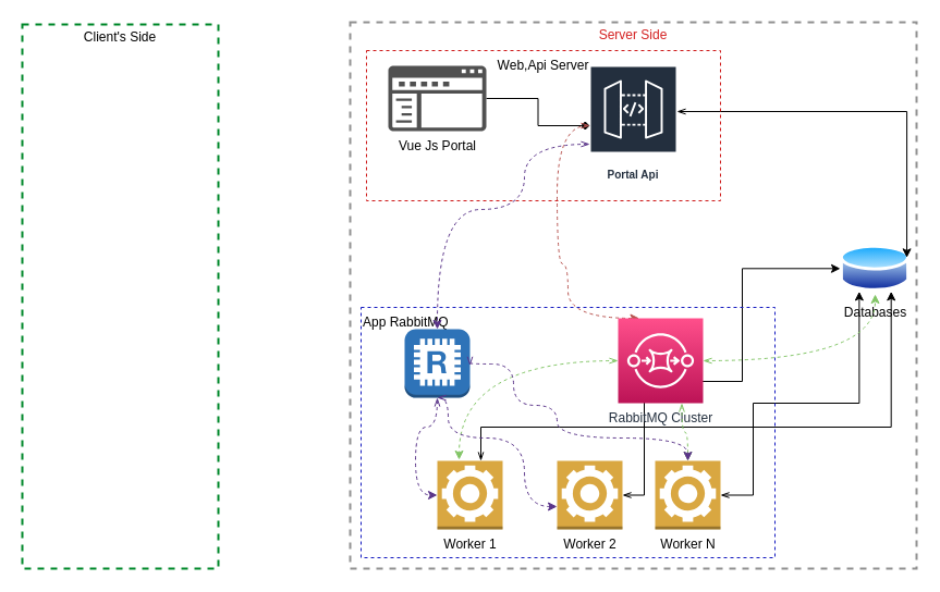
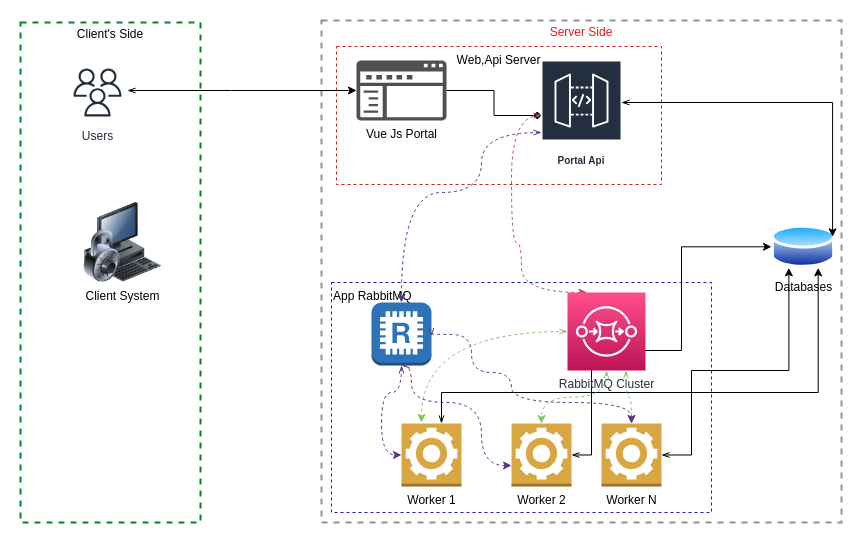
+ <mxCell id="23" style="edgeStyle=orthogonalEdgeStyle;rounded=0;orthogonalLoop=1;jettySize=auto;html=1;startArrow=openThin;startFill=0;entryX=0;entryY=0.5;entryDx=0;entryDy=0;entryPerimeter=0;" parent="1" source="3" target="7" edge="1"><mxGeometry relative="1" as="geometry"><mxPoint x="128" y="82" as="sourcePoint" /><mxPoint x="338" y="69" as="targetPoint" /><Array as="points"><mxPoint x="231" y="90" /><mxPoint x="231" y="90" /></Array></mxGeometry></mxCell>
+ <mxCell id="3" value="Users" style="outlineConnect=0;fontColor=#232F3E;gradientColor=none;strokeColor=#232F3E;fillColor=#ffffff;dashed=0;verticalLabelPosition=bottom;verticalAlign=top;align=center;html=1;fontSize=12;fontStyle=0;aspect=fixed;shape=mxgraph.aws4.resourceIcon;resIcon=mxgraph.aws4.users;" parent="2" vertex="1"><mxGeometry x="47" y="40" width="60" height="60" as="geometry" /></mxCell>
+ <mxCell id="4" value="Client System" style="image;html=1;image=img/lib/clip_art/computers/Secure_System_128x128.png;dashed=0;fillColor=#D9A741;" parent="2" vertex="1"><mxGeometry x="62" y="180" width="80" height="80" as="geometry" /></mxCell>
- <mxCell id="18" style="edgeStyle=orthogonalEdgeStyle;curved=1;rounded=0;orthogonalLoop=1;jettySize=auto;html=1;startArrow=openThin;startFill=0;strokeColor=#82c566;dashed=1;labelBackgroundColor=none;labelBorderColor=default;" parent="5" source="17" target="13" edge="1"><mxGeometry relative="1" as="geometry"><mxPoint x="120" y="320" as="targetPoint" /></mxGeometry></mxCell>
+ <mxCell id="18" style="edgeStyle=orthogonalEdgeStyle;curved=1;rounded=0;orthogonalLoop=1;jettySize=auto;html=1;startArrow=openThin;startFill=0;strokeColor=#82c566;dashed=1;labelBackgroundColor=none;labelBorderColor=default;entryX=0.5;entryY=0;entryDx=0;entryDy=0;entryPerimeter=0;" parent="5" source="17" target="10" edge="1"><mxGeometry relative="1" as="geometry"><mxPoint x="120" y="320" as="targetPoint" /></mxGeometry></mxCell>
